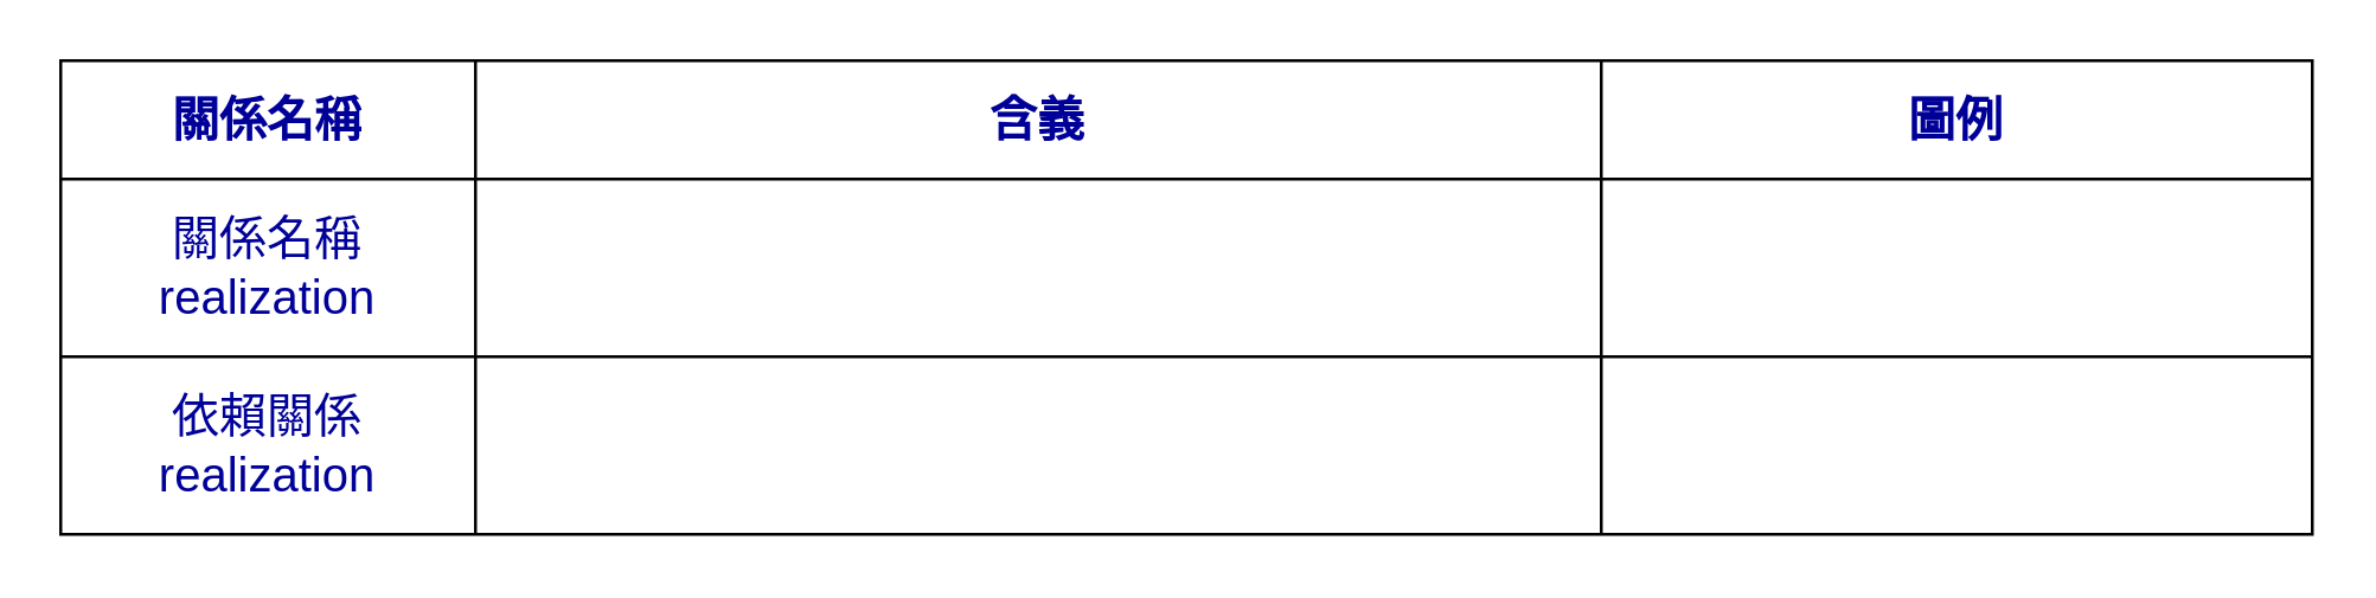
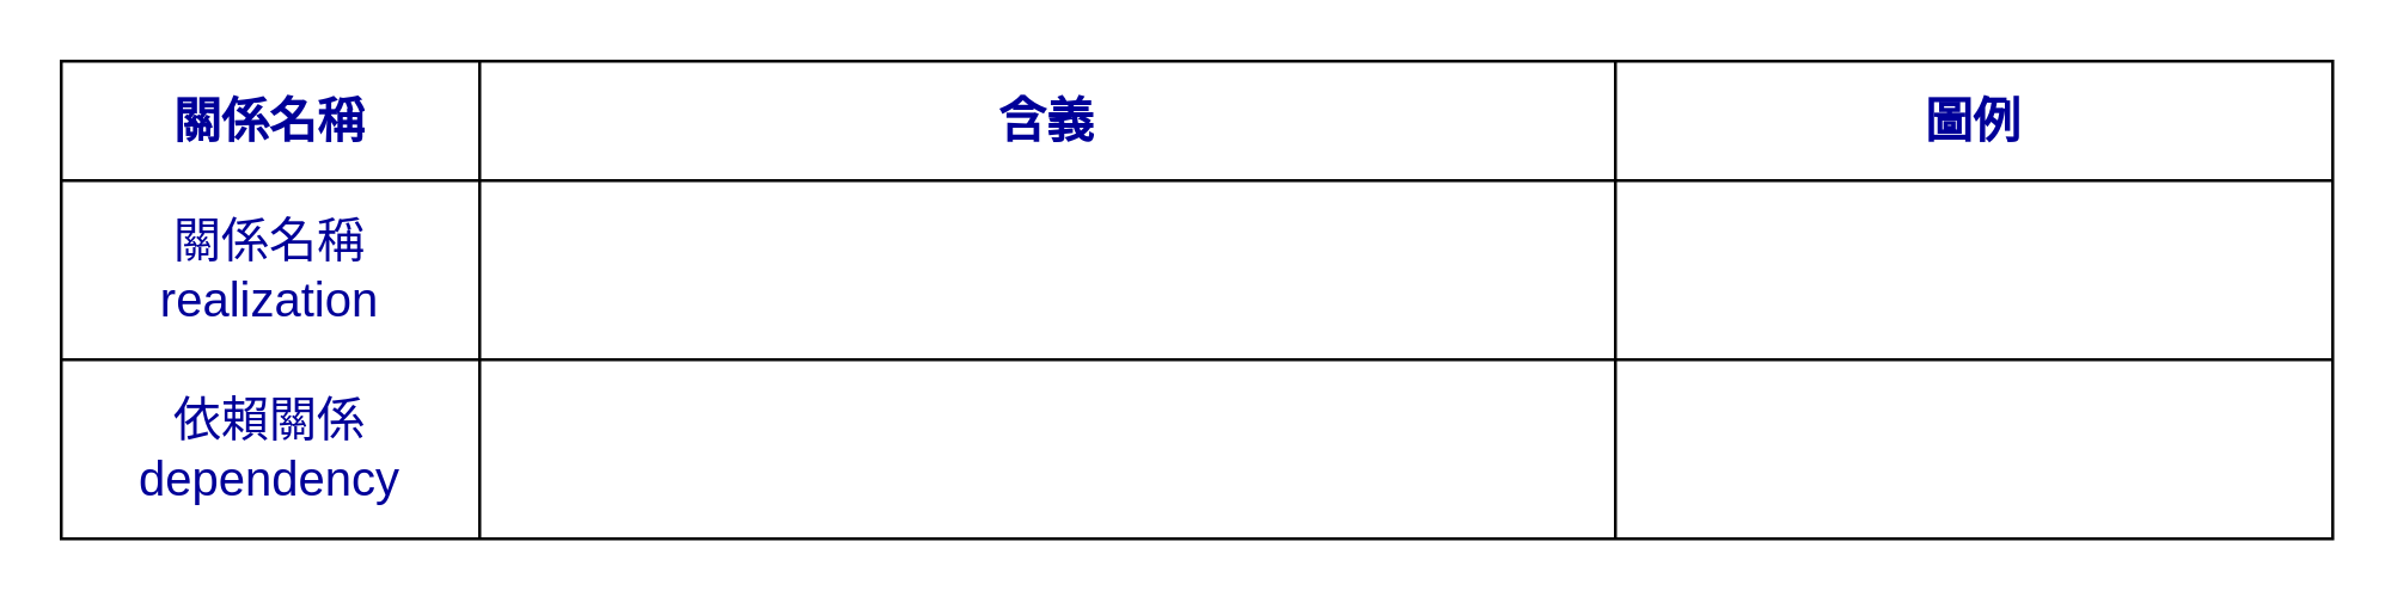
- <mxCell id="12" value="&lt;font color=&quot;#000099&quot;&gt;依賴關係&lt;br style=&quot;border-color: var(--border-color);&quot;&gt;realization&lt;/font&gt;" style="shape=partialRectangle;html=1;whiteSpace=wrap;connectable=0;strokeColor=inherit;overflow=hidden;fillColor=none;top=0;left=0;bottom=0;right=0;pointerEvents=1;fontSize=16;" vertex="1" parent="11"><mxGeometry width="140" height="60" as="geometry"><mxRectangle width="140" height="60" as="alternateBounds" /></mxGeometry></mxCell>
+ <mxCell id="12" value="&lt;font color=&quot;#000099&quot;&gt;依賴關係&lt;br style=&quot;border-color: var(--border-color);&quot;&gt;dependency&lt;/font&gt;" style="shape=partialRectangle;html=1;whiteSpace=wrap;connectable=0;strokeColor=inherit;overflow=hidden;fillColor=none;top=0;left=0;bottom=0;right=0;pointerEvents=1;fontSize=16;" vertex="1" parent="11"><mxGeometry width="140" height="60" as="geometry"><mxRectangle width="140" height="60" as="alternateBounds" /></mxGeometry></mxCell>
